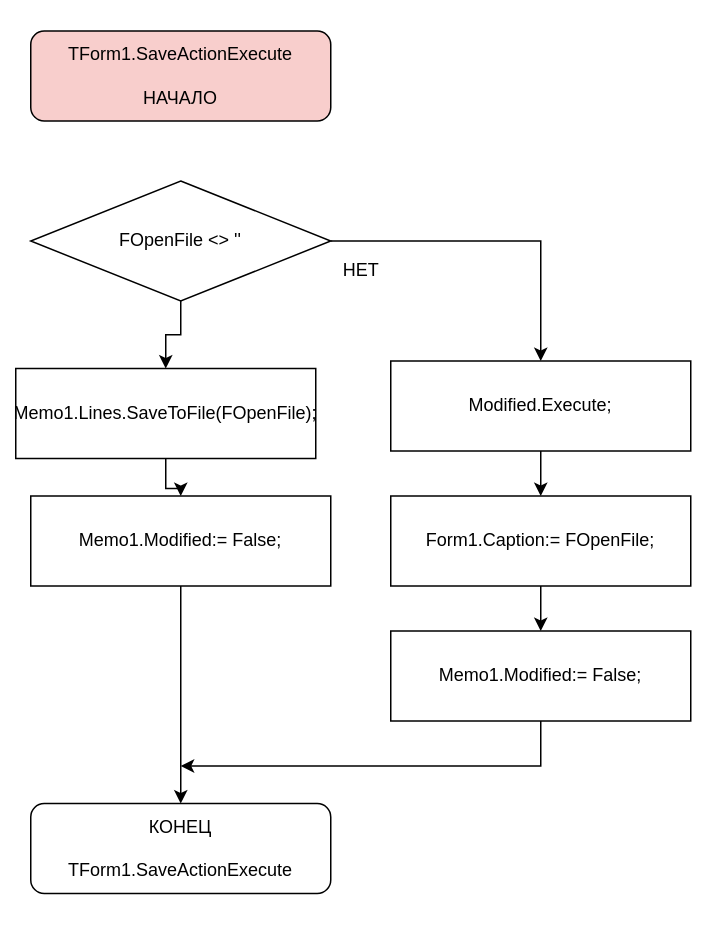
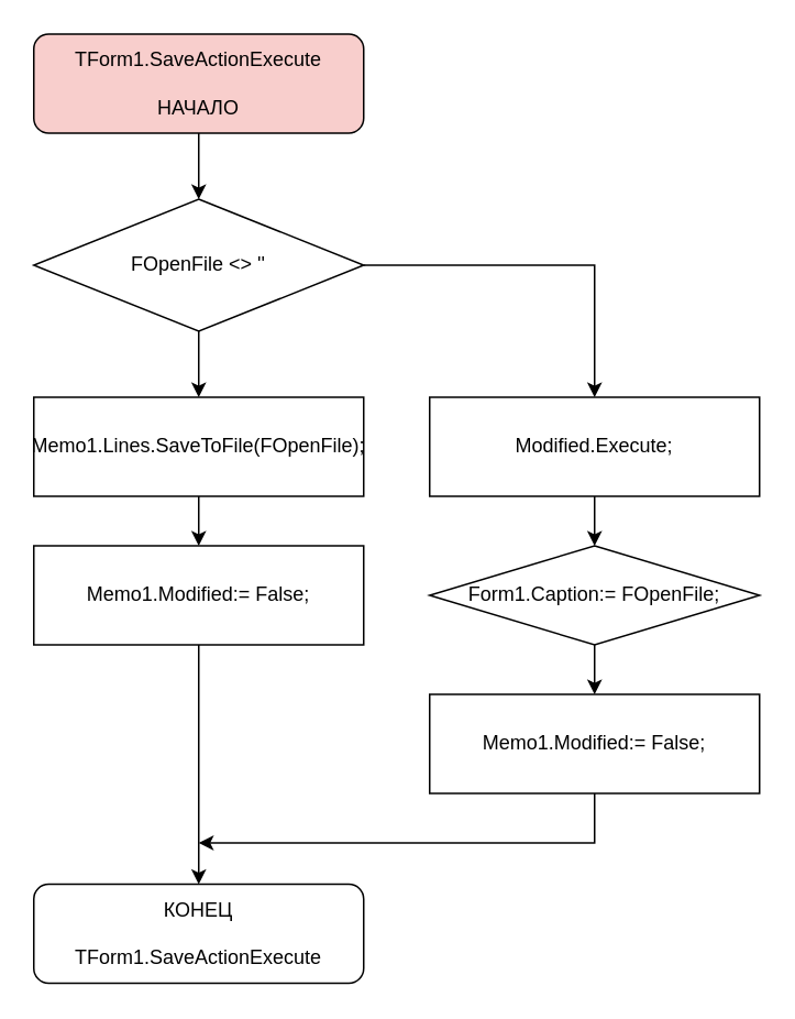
+ <mxCell id="2" style="edgeStyle=orthogonalEdgeStyle;rounded=0;orthogonalLoop=1;jettySize=auto;html=1;exitX=0.5;exitY=1;exitDx=0;exitDy=0;entryX=0.5;entryY=0;entryDx=0;entryDy=0;" edge="1" parent="1" source="3" target="6"><mxGeometry relative="1" as="geometry" /></mxCell>
- <mxCell id="17" value="НЕТ" style="text;html=1;align=center;verticalAlign=middle;resizable=0;points=[];autosize=1;strokeColor=none;" vertex="1" parent="1"><mxGeometry x="220" y="170" width="40" height="20" as="geometry" /></mxCell>
- <mxCell id="8" value="Memo1.Lines.SaveToFile(FOpenFile);" style="rounded=0;whiteSpace=wrap;html=1;" vertex="1" parent="1"><mxGeometry x="10" y="245" width="200" height="60" as="geometry" /></mxCell>
+ <mxCell id="8" value="Memo1.Lines.SaveToFile(FOpenFile);" style="rounded=0;whiteSpace=wrap;html=1;" vertex="1" parent="1"><mxGeometry x="20" y="240" width="200" height="60" as="geometry" /></mxCell>
- <mxCell id="16" value="Form1.Caption:= FOpenFile;" style="rounded=0;whiteSpace=wrap;html=1;" vertex="1" parent="1"><mxGeometry x="260" y="330" width="200" height="60" as="geometry" /></mxCell>
+ <mxCell id="16" value="Form1.Caption:= FOpenFile;" style="rhombus;whiteSpace=wrap;html=1;" vertex="1" parent="1"><mxGeometry x="260" y="330" width="200" height="60" as="geometry" /></mxCell>
